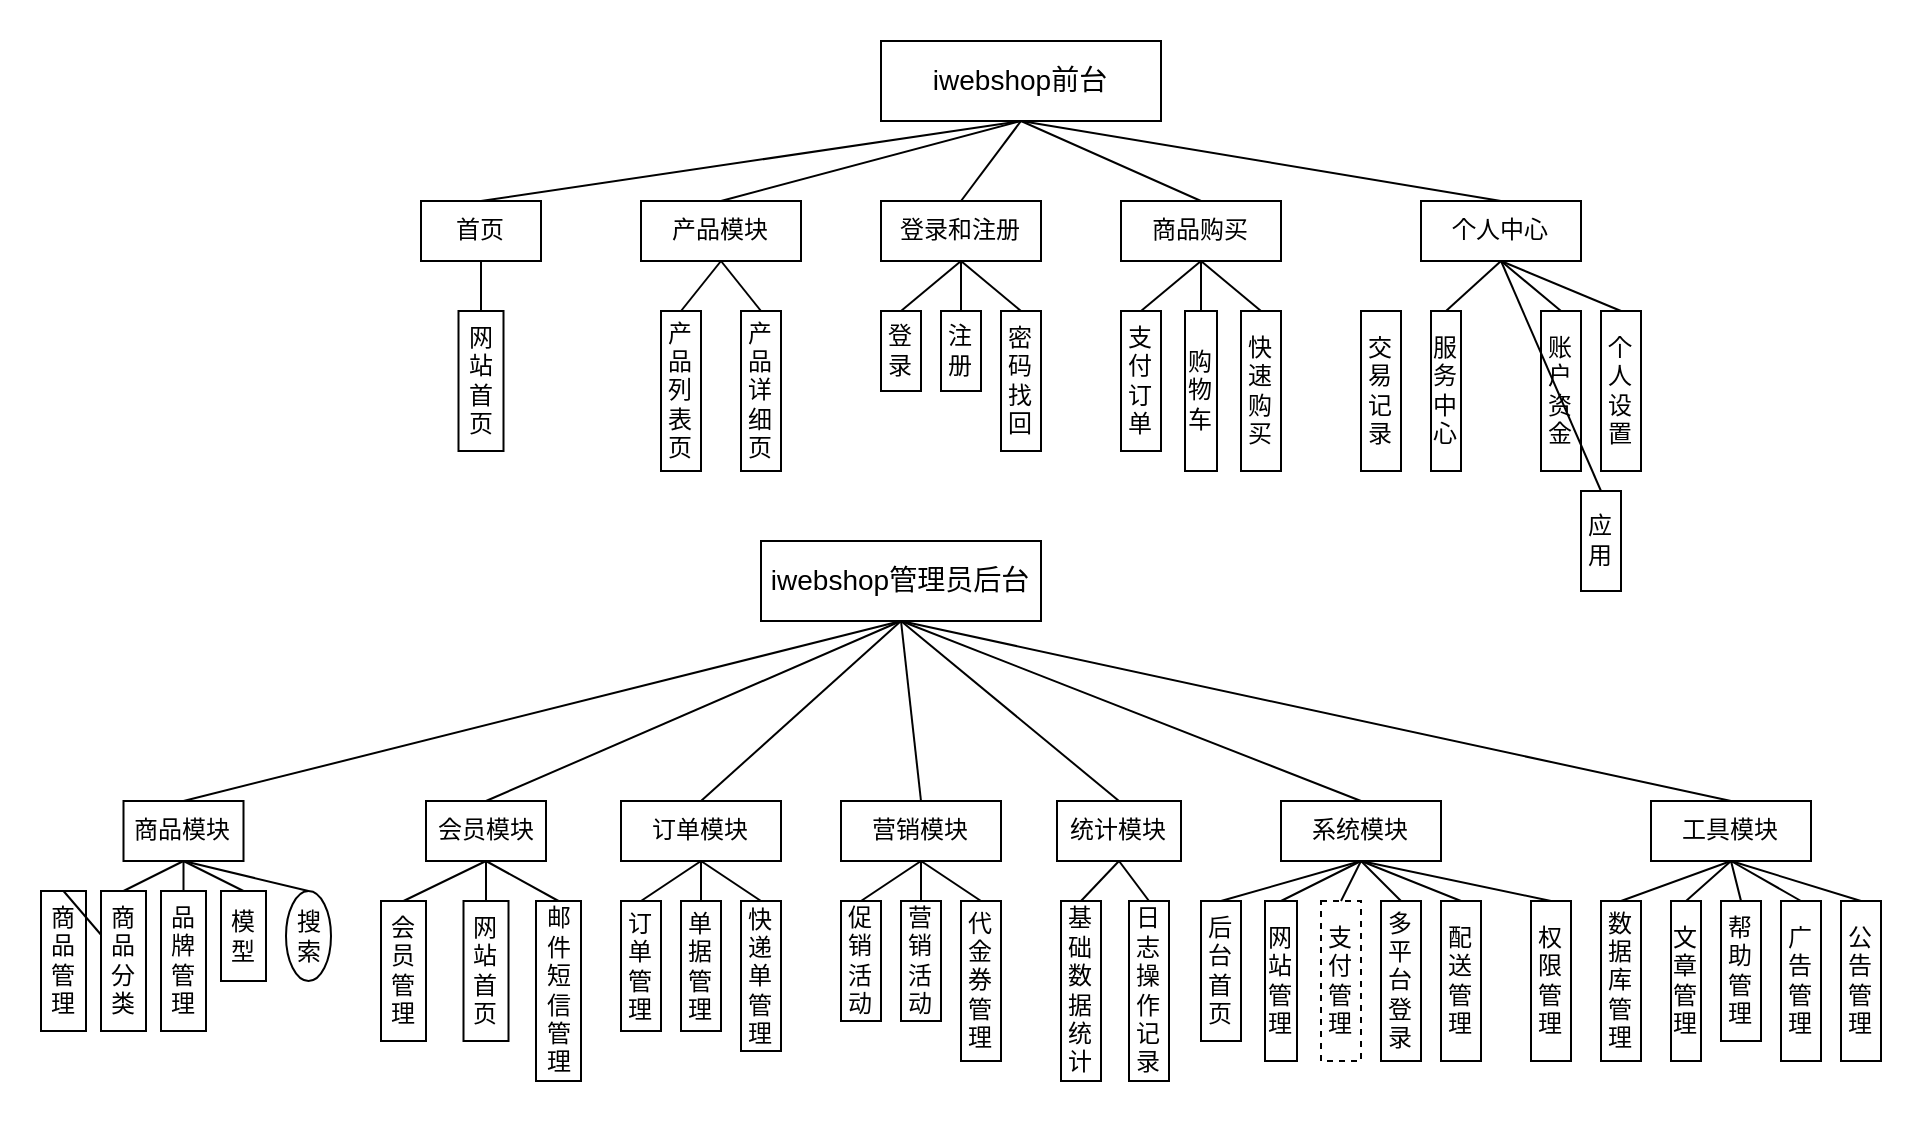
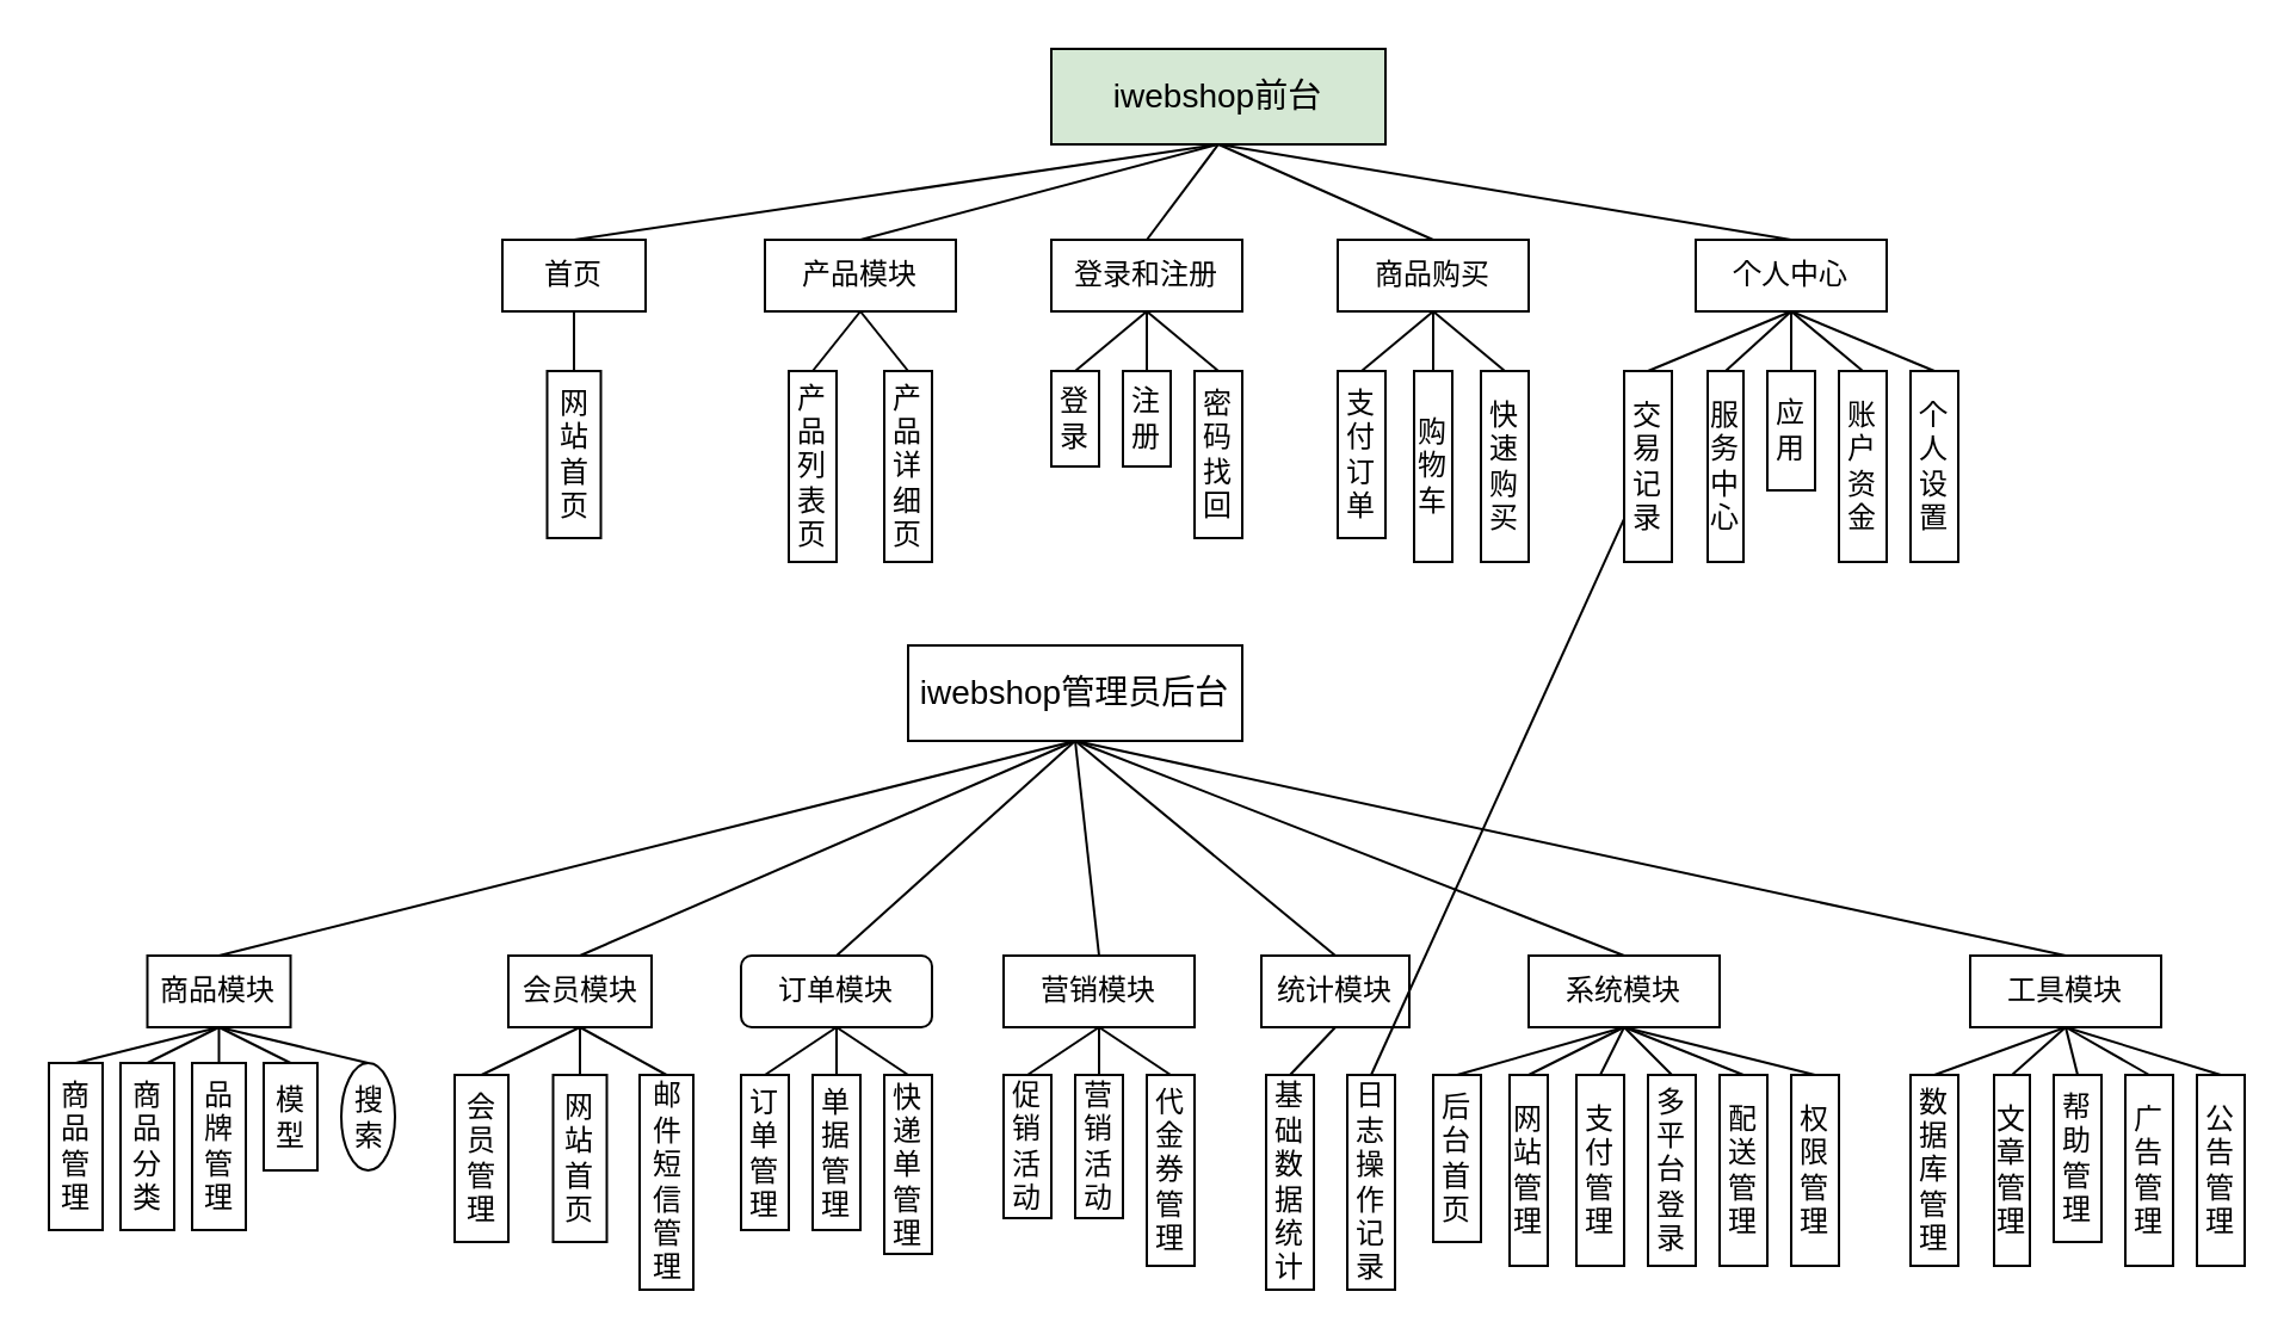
- <mxCell id="2" value="&lt;font style=&quot;font-size: 14px&quot;&gt;iwebshop前台&lt;/font&gt;" style="rounded=0;whiteSpace=wrap;html=1;" vertex="1" parent="1"><mxGeometry x="440" y="20" width="140" height="40" as="geometry" /></mxCell>
+ <mxCell id="2" value="&lt;font style=&quot;font-size: 14px&quot;&gt;iwebshop前台&lt;/font&gt;" style="rounded=0;whiteSpace=wrap;html=1;fillColor=#d5e8d4;" vertex="1" parent="1"><mxGeometry x="440" y="20" width="140" height="40" as="geometry" /></mxCell>
+ <mxCell id="36" value="" style="endArrow=none;html=1;entryX=0.5;entryY=1;entryDx=0;entryDy=0;exitX=0.5;exitY=0;exitDx=0;exitDy=0;" edge="1" parent="1" source="12" target="5"><mxGeometry width="50" height="50" relative="1" as="geometry"><mxPoint x="510" y="250" as="sourcePoint" /><mxPoint x="560" y="200" as="targetPoint" /></mxGeometry></mxCell>
- <mxCell id="16" value="应用" style="rounded=0;whiteSpace=wrap;html=1;" vertex="1" parent="1"><mxGeometry x="790" y="245" width="20" height="50" as="geometry" /></mxCell>
+ <mxCell id="16" value="应用" style="rounded=0;whiteSpace=wrap;html=1;" vertex="1" parent="1"><mxGeometry x="740" y="155" width="20" height="50" as="geometry" /></mxCell>
- <mxCell id="42" value="订单模块" style="rounded=0;whiteSpace=wrap;html=1;" vertex="1" parent="1"><mxGeometry x="310" y="400" width="80" height="30" as="geometry" /></mxCell>
+ <mxCell id="42" value="订单模块" style="whiteSpace=wrap;html=1;rounded=1;" vertex="1" parent="1"><mxGeometry x="310" y="400" width="80" height="30" as="geometry" /></mxCell>
- <mxCell id="106" value="" style="endArrow=none;html=1;entryX=0.5;entryY=1;entryDx=0;entryDy=0;exitX=0.5;exitY=0;exitDx=0;exitDy=0;" edge="1" parent="1" source="90" target="81"><mxGeometry width="50" height="50" relative="1" as="geometry"><mxPoint x="410" y="510" as="sourcePoint" /><mxPoint x="560" y="420" as="targetPoint" /></mxGeometry></mxCell>
+ <mxCell id="106" value="" style="endArrow=none;html=1;exitX=0.5;exitY=0;exitDx=0;exitDy=0;" edge="1" parent="1" source="90" target="12"><mxGeometry width="50" height="50" relative="1" as="geometry"><mxPoint x="410" y="510" as="sourcePoint" /><mxPoint x="560" y="420" as="targetPoint" /></mxGeometry></mxCell>
- <mxCell id="97" value="" style="endArrow=none;html=1;exitX=0.5;exitY=0;exitDx=0;exitDy=0;" edge="1" parent="1" source="86" target="85"><mxGeometry width="50" height="50" relative="1" as="geometry"><mxPoint x="410" y="510" as="sourcePoint" /><mxPoint x="460" y="460" as="targetPoint" /></mxGeometry></mxCell>
+ <mxCell id="97" value="" style="endArrow=none;html=1;entryX=0.5;entryY=1;entryDx=0;entryDy=0;exitX=0.5;exitY=0;exitDx=0;exitDy=0;" edge="1" parent="1" source="86" target="80"><mxGeometry width="50" height="50" relative="1" as="geometry"><mxPoint x="410" y="510" as="sourcePoint" /><mxPoint x="460" y="460" as="targetPoint" /></mxGeometry></mxCell>
- <mxCell id="56" value="支付管理" style="rounded=0;whiteSpace=wrap;html=1;dashed=1;" vertex="1" parent="1"><mxGeometry x="660" y="450" width="20" height="80" as="geometry" /></mxCell>
+ <mxCell id="56" value="支付管理" style="rounded=0;whiteSpace=wrap;html=1;" vertex="1" parent="1"><mxGeometry x="660" y="450" width="20" height="80" as="geometry" /></mxCell>
- <mxCell id="94" value="权限管理" style="rounded=0;whiteSpace=wrap;html=1;" vertex="1" parent="1"><mxGeometry x="765" y="450" width="20" height="80" as="geometry" /></mxCell>
+ <mxCell id="94" value="权限管理" style="rounded=0;whiteSpace=wrap;html=1;" vertex="1" parent="1"><mxGeometry x="750" y="450" width="20" height="80" as="geometry" /></mxCell>
